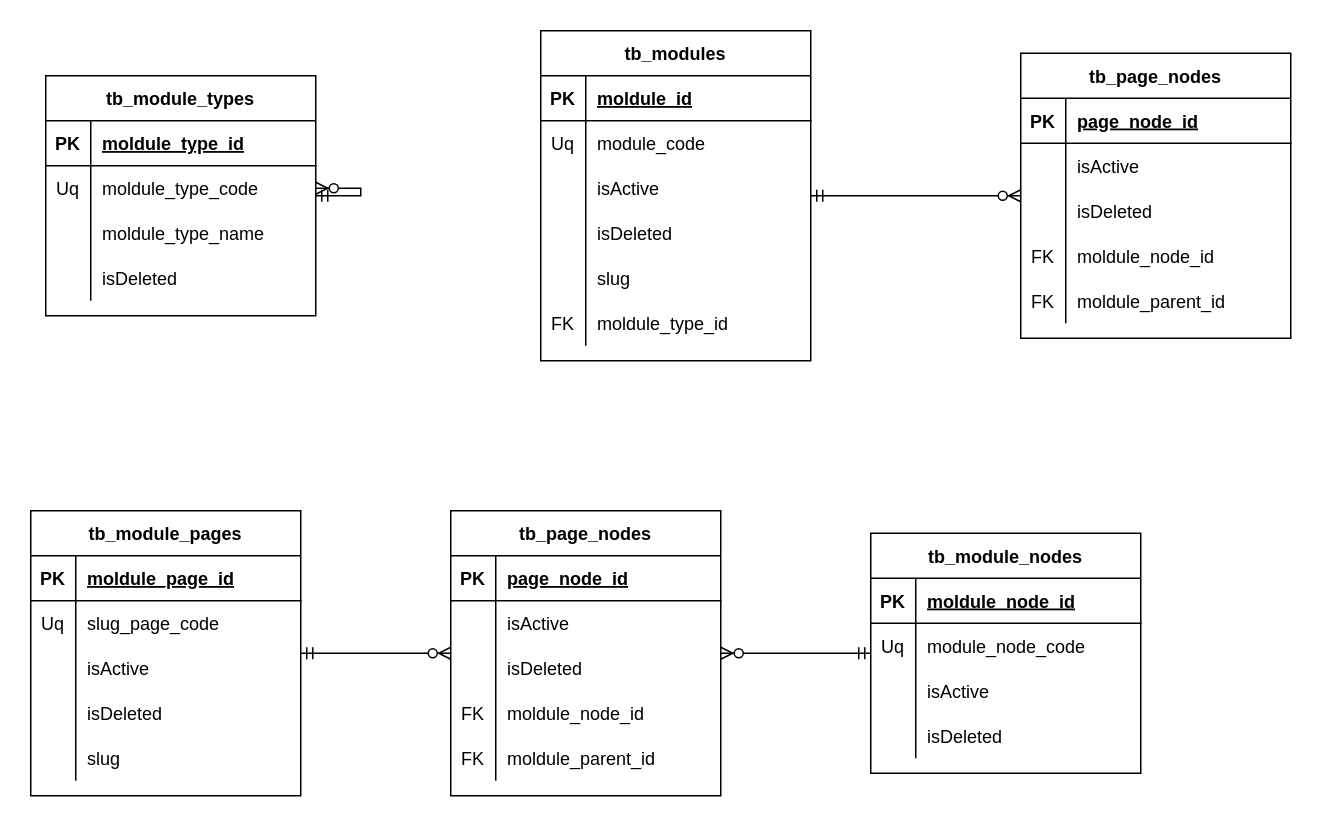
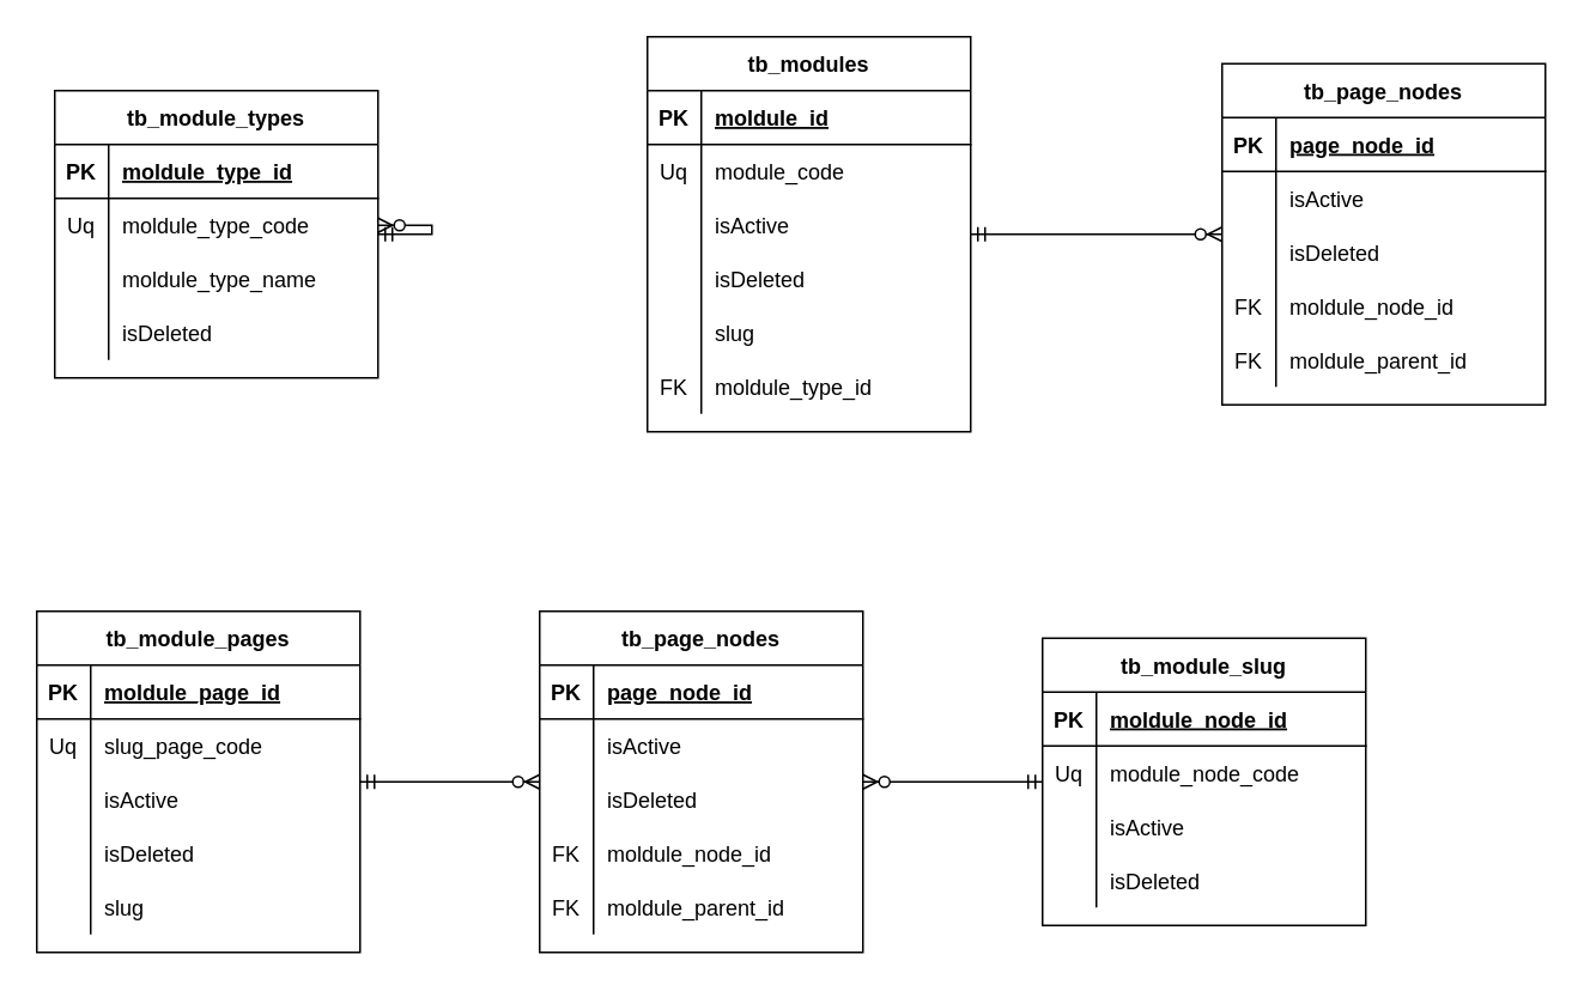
- <mxCell id="35" value="tb_module_nodes" style="shape=table;startSize=30;container=1;collapsible=1;childLayout=tableLayout;fixedRows=1;rowLines=0;fontStyle=1;align=center;resizeLast=1;" vertex="1" parent="1"><mxGeometry x="580" y="355" width="180" height="160" as="geometry" /></mxCell>
+ <mxCell id="35" value="tb_module_slug" style="shape=table;startSize=30;container=1;collapsible=1;childLayout=tableLayout;fixedRows=1;rowLines=0;fontStyle=1;align=center;resizeLast=1;" vertex="1" parent="1"><mxGeometry x="580" y="355" width="180" height="160" as="geometry" /></mxCell>
